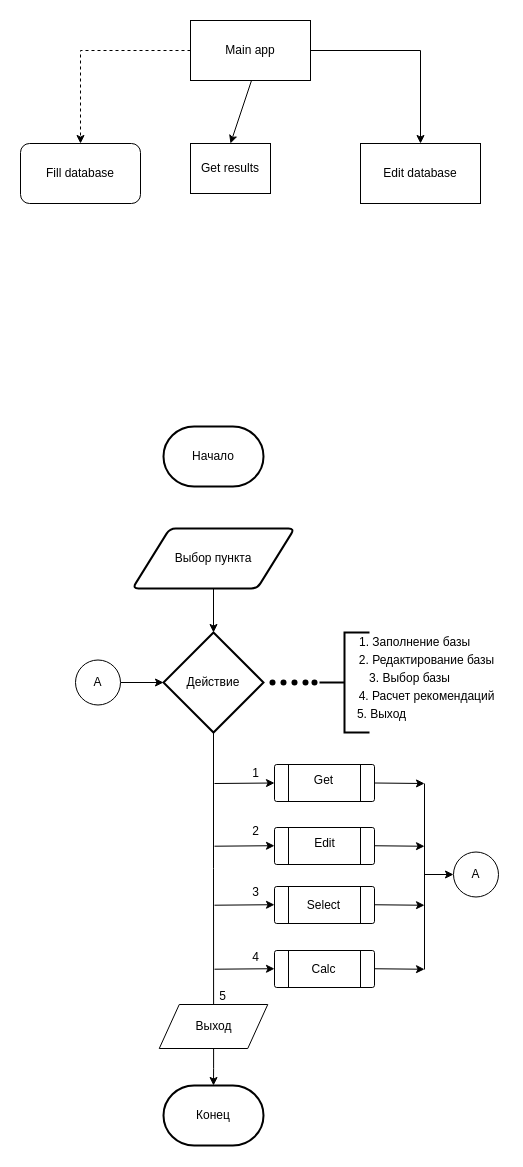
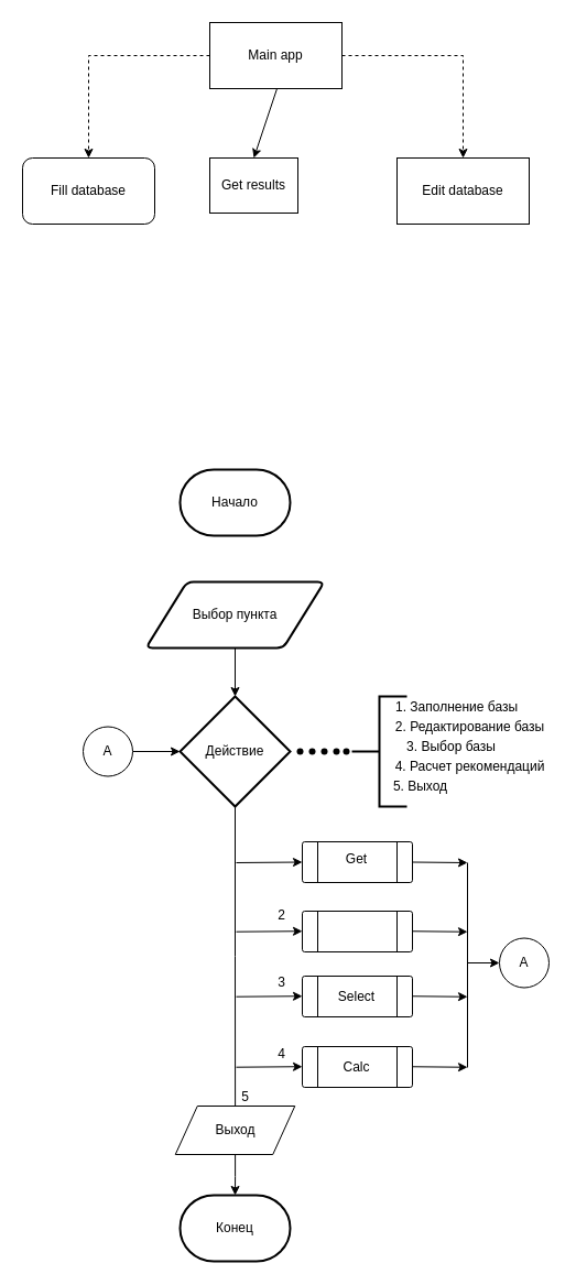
- <mxCell id="8" value="" style="endArrow=classic;html=1;rounded=0;entryX=0.5;entryY=0;entryDx=0;entryDy=0;exitX=1;exitY=0.5;exitDx=0;exitDy=0;" edge="1" parent="1" source="2" target="5"><mxGeometry width="50" height="50" relative="1" as="geometry"><mxPoint x="251" y="81" as="sourcePoint" /><mxPoint x="283" y="-11" as="targetPoint" /><Array as="points"><mxPoint x="420" y="50" /></Array></mxGeometry></mxCell>
+ <mxCell id="8" value="" style="endArrow=classic;html=1;rounded=0;entryX=0.5;entryY=0;entryDx=0;entryDy=0;exitX=1;exitY=0.5;exitDx=0;exitDy=0;dashed=1;" edge="1" parent="1" source="2" target="5"><mxGeometry width="50" height="50" relative="1" as="geometry"><mxPoint x="251" y="81" as="sourcePoint" /><mxPoint x="283" y="-11" as="targetPoint" /><Array as="points"><mxPoint x="420" y="50" /></Array></mxGeometry></mxCell>
- <mxCell id="48" value="1" style="text;html=1;align=center;verticalAlign=middle;resizable=0;points=[];autosize=1;strokeColor=none;fillColor=none;" vertex="1" parent="1"><mxGeometry x="246" y="764" width="17" height="18" as="geometry" /></mxCell>
- <mxCell id="34" value="Edit" style="text;html=1;align=center;verticalAlign=middle;resizable=0;points=[];autosize=1;strokeColor=none;fillColor=none;" vertex="1" parent="1"><mxGeometry x="308" y="834" width="31" height="18" as="geometry" /></mxCell>
